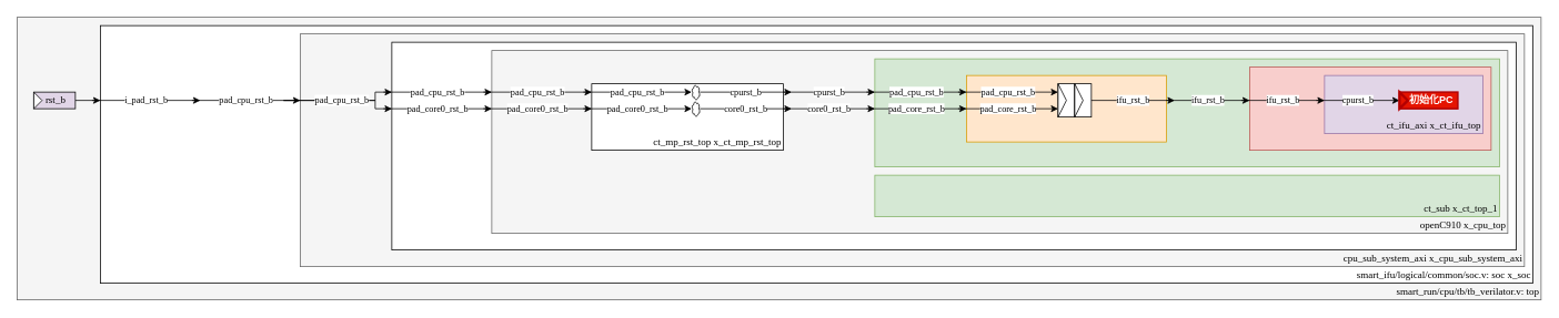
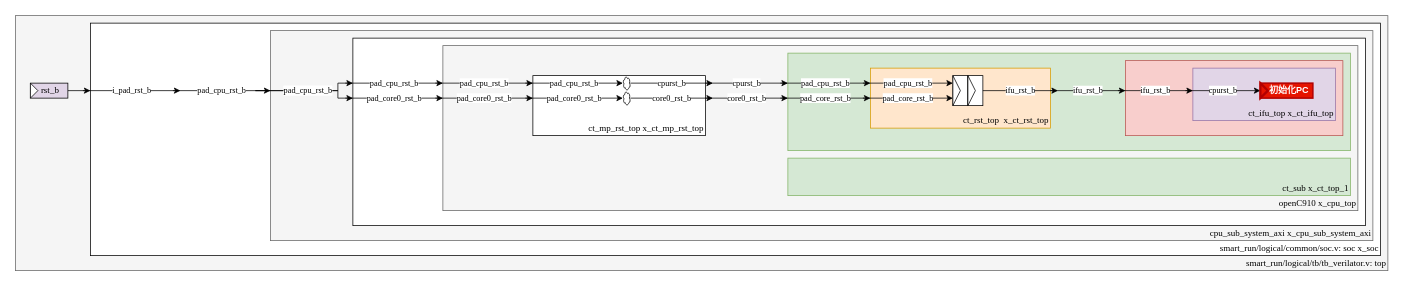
- <mxCell id="47" value="ct_ifu_axi x_ct_ifu_top" style="text;html=1;align=right;verticalAlign=middle;whiteSpace=wrap;rounded=0;fontFamily=mono;" vertex="1" parent="1"><mxGeometry x="1600" y="140" width="180" height="20" as="geometry" /></mxCell>
+ <mxCell id="47" value="ct_ifu_top x_ct_ifu_top" style="text;html=1;align=right;verticalAlign=middle;whiteSpace=wrap;rounded=0;fontFamily=mono;" vertex="1" parent="1"><mxGeometry x="1600" y="140" width="180" height="20" as="geometry" /></mxCell>
+ <mxCell id="38" value="ct_rst_top&amp;nbsp; x_ct_rst_top" style="text;html=1;align=right;verticalAlign=middle;whiteSpace=wrap;rounded=0;fontFamily=mono;" vertex="1" parent="1"><mxGeometry x="1210" y="150" width="190" height="20" as="geometry" /></mxCell>
- <mxCell id="25" value="smart_ifu/logical/common/soc.v: soc x_soc" style="text;html=1;align=right;verticalAlign=middle;whiteSpace=wrap;rounded=0;fontFamily=mono;" vertex="1" parent="1"><mxGeometry x="1500" y="320" width="340" height="20" as="geometry" /></mxCell>
+ <mxCell id="25" value="smart_run/logical/common/soc.v: soc x_soc" style="text;html=1;align=right;verticalAlign=middle;whiteSpace=wrap;rounded=0;fontFamily=mono;" vertex="1" parent="1"><mxGeometry x="1500" y="320" width="340" height="20" as="geometry" /></mxCell>
- <mxCell id="29" value="smart_run/cpu/tb/tb_verilator.v: top" style="text;html=1;align=right;verticalAlign=middle;whiteSpace=wrap;rounded=0;fontFamily=mono;" vertex="1" parent="1"><mxGeometry x="1510" y="340" width="340" height="20" as="geometry" /></mxCell>
+ <mxCell id="29" value="smart_run/logical/tb/tb_verilator.v: top" style="text;html=1;align=right;verticalAlign=middle;whiteSpace=wrap;rounded=0;fontFamily=mono;" vertex="1" parent="1"><mxGeometry x="1510" y="340" width="340" height="20" as="geometry" /></mxCell>
